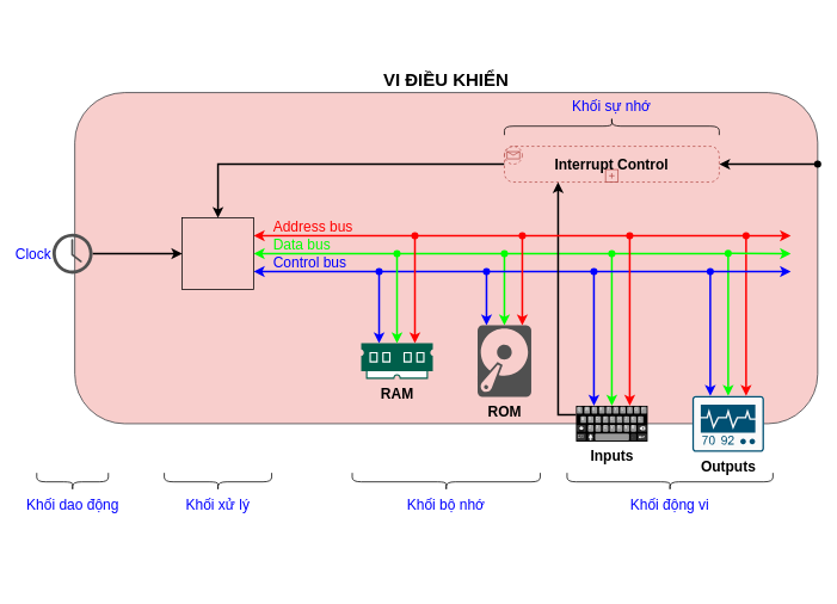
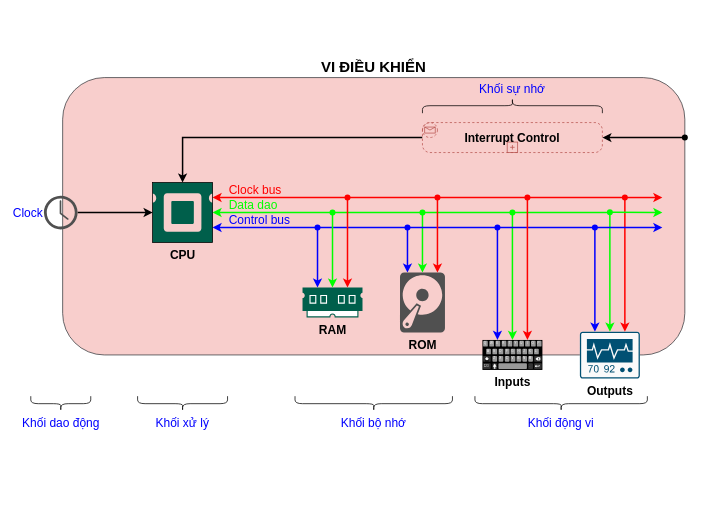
- <mxCell id="22" value="Address bus" style="text;html=1;strokeColor=none;fillColor=none;align=left;verticalAlign=middle;whiteSpace=wrap;rounded=0;fontSize=16;fontColor=#FF0000;" parent="1" vertex="1"><mxGeometry x="303" y="243" width="100" height="20" as="geometry" /></mxCell>
+ <mxCell id="22" value="Clock bus" style="text;html=1;strokeColor=none;fillColor=none;align=left;verticalAlign=middle;whiteSpace=wrap;rounded=0;fontSize=16;fontColor=#FF0000;" parent="1" vertex="1"><mxGeometry x="303" y="243" width="100" height="20" as="geometry" /></mxCell>
- <mxCell id="23" value="Data bus" style="text;html=1;strokeColor=none;fillColor=none;align=left;verticalAlign=middle;whiteSpace=wrap;rounded=0;fontSize=16;fontColor=#00FF00;" parent="1" vertex="1"><mxGeometry x="303" y="263" width="100" height="20" as="geometry" /></mxCell>
+ <mxCell id="23" value="Data dao" style="text;html=1;strokeColor=none;fillColor=none;align=left;verticalAlign=middle;whiteSpace=wrap;rounded=0;fontSize=16;fontColor=#00FF00;" parent="1" vertex="1"><mxGeometry x="303" y="263" width="100" height="20" as="geometry" /></mxCell>
+ <mxCell id="4" value="CPU" style="sketch=0;pointerEvents=1;shadow=0;dashed=0;html=1;strokeColor=none;fillColor=#005F4B;labelPosition=center;verticalLabelPosition=bottom;verticalAlign=top;align=center;outlineConnect=0;shape=mxgraph.veeam2.cpu;fontStyle=1;fontSize=16;" parent="1" vertex="1"><mxGeometry x="203" y="243" width="80" height="80" as="geometry" /></mxCell>
- <mxCell id="11" style="edgeStyle=orthogonalEdgeStyle;rounded=0;orthogonalLoop=1;jettySize=auto;html=1;fontSize=16;fontColor=#0000FF;startArrow=none;startFill=0;endArrow=classic;endFill=1;strokeColor=#000000;strokeWidth=2;entryX=0.25;entryY=1;entryDx=0;entryDy=0;entryPerimeter=0;" parent="1" source="12" target="37" edge="1"><mxGeometry relative="1" as="geometry"><mxPoint x="573" y="233" as="targetPoint" /><Array as="points"><mxPoint x="623" y="463" /></Array></mxGeometry></mxCell>
